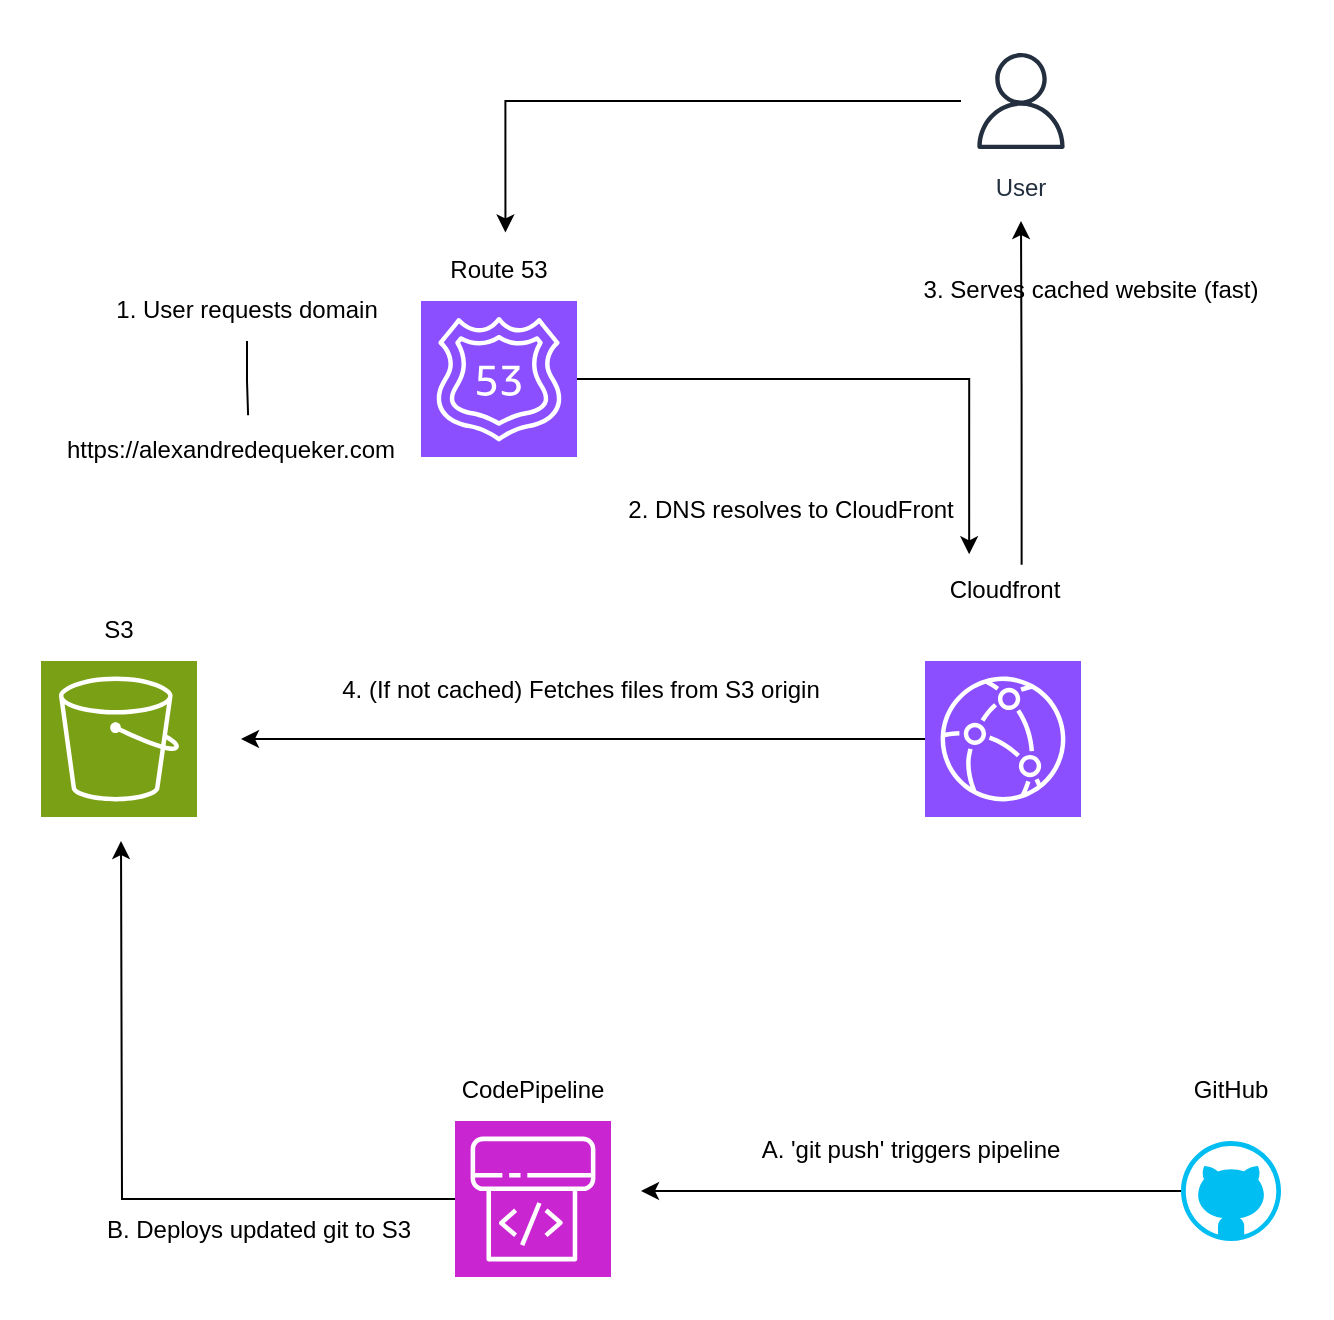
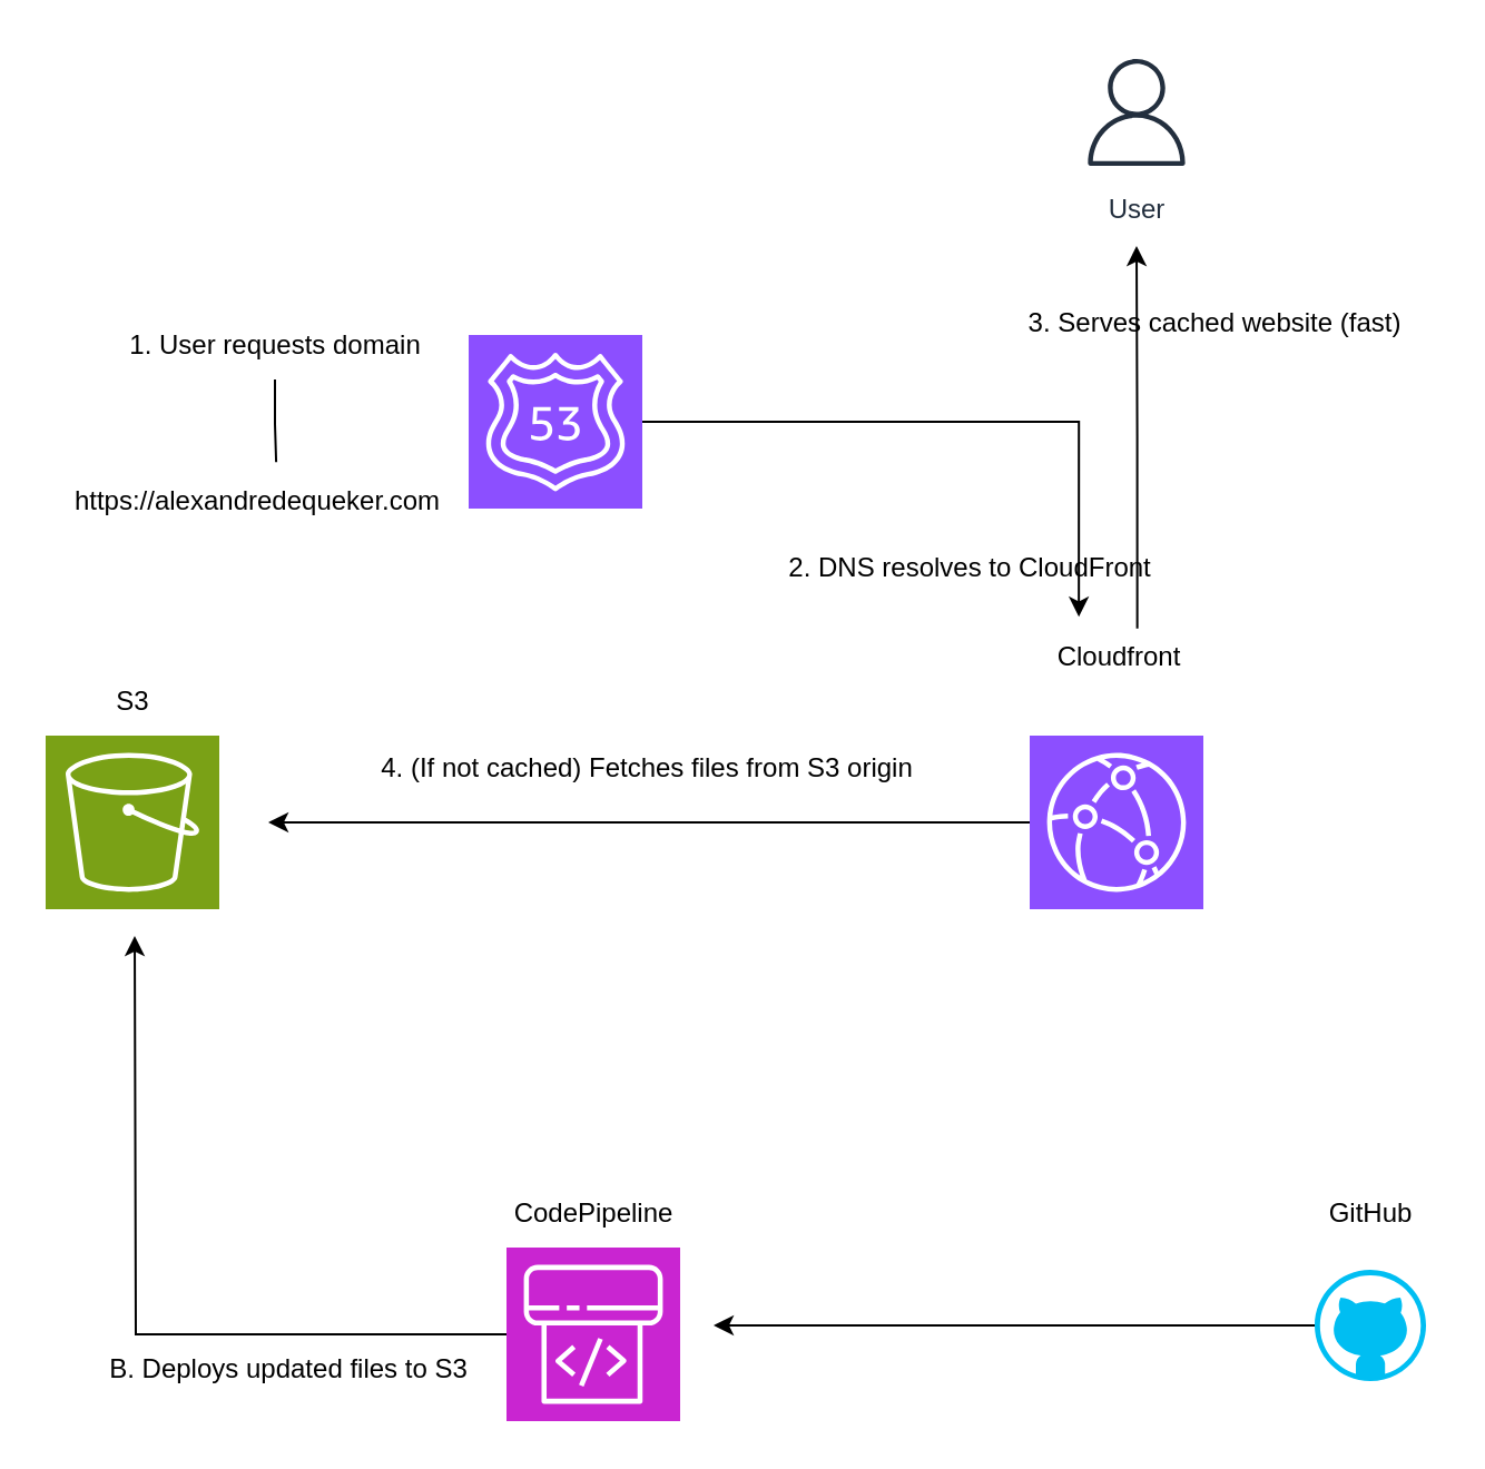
- <mxCell id="20" style="edgeStyle=orthogonalEdgeStyle;rounded=0;orthogonalLoop=1;jettySize=auto;html=1;entryX=0.546;entryY=-0.143;entryDx=0;entryDy=0;entryPerimeter=0;" edge="1" parent="1" source="7" target="13"><mxGeometry relative="1" as="geometry" /></mxCell>
- <mxCell id="13" value="Route 53" style="text;html=1;align=center;verticalAlign=middle;resizable=0;points=[];autosize=1;strokeColor=none;fillColor=none;" vertex="1" parent="1"><mxGeometry x="214" y="120" width="70" height="30" as="geometry" /></mxCell>
- <mxCell id="16" value="2. DNS resolves to CloudFront" style="text;html=1;align=center;verticalAlign=middle;resizable=0;points=[];autosize=1;strokeColor=none;fillColor=none;" vertex="1" parent="1"><mxGeometry x="300" y="240" width="190" height="30" as="geometry" /></mxCell>
+ <mxCell id="16" value="2. DNS resolves to CloudFront" style="text;html=1;align=center;verticalAlign=middle;resizable=0;points=[];autosize=1;strokeColor=none;fillColor=none;" vertex="1" parent="1"><mxGeometry x="340" y="240" width="190" height="30" as="geometry" /></mxCell>
- <mxCell id="25" value="A. 'git push' triggers pipeline" style="text;html=1;align=center;verticalAlign=middle;resizable=0;points=[];autosize=1;strokeColor=none;fillColor=none;" vertex="1" parent="1"><mxGeometry x="370" y="560" width="170" height="30" as="geometry" /></mxCell>
- <mxCell id="26" value="B. Deploys updated git to S3" style="text;html=1;align=center;verticalAlign=middle;resizable=0;points=[];autosize=1;strokeColor=none;fillColor=none;" vertex="1" parent="1"><mxGeometry x="39" y="600" width="180" height="30" as="geometry" /></mxCell>
+ <mxCell id="26" value="B. Deploys updated files to S3" style="text;html=1;align=center;verticalAlign=middle;resizable=0;points=[];autosize=1;strokeColor=none;fillColor=none;" vertex="1" parent="1"><mxGeometry x="39" y="600" width="180" height="30" as="geometry" /></mxCell>
